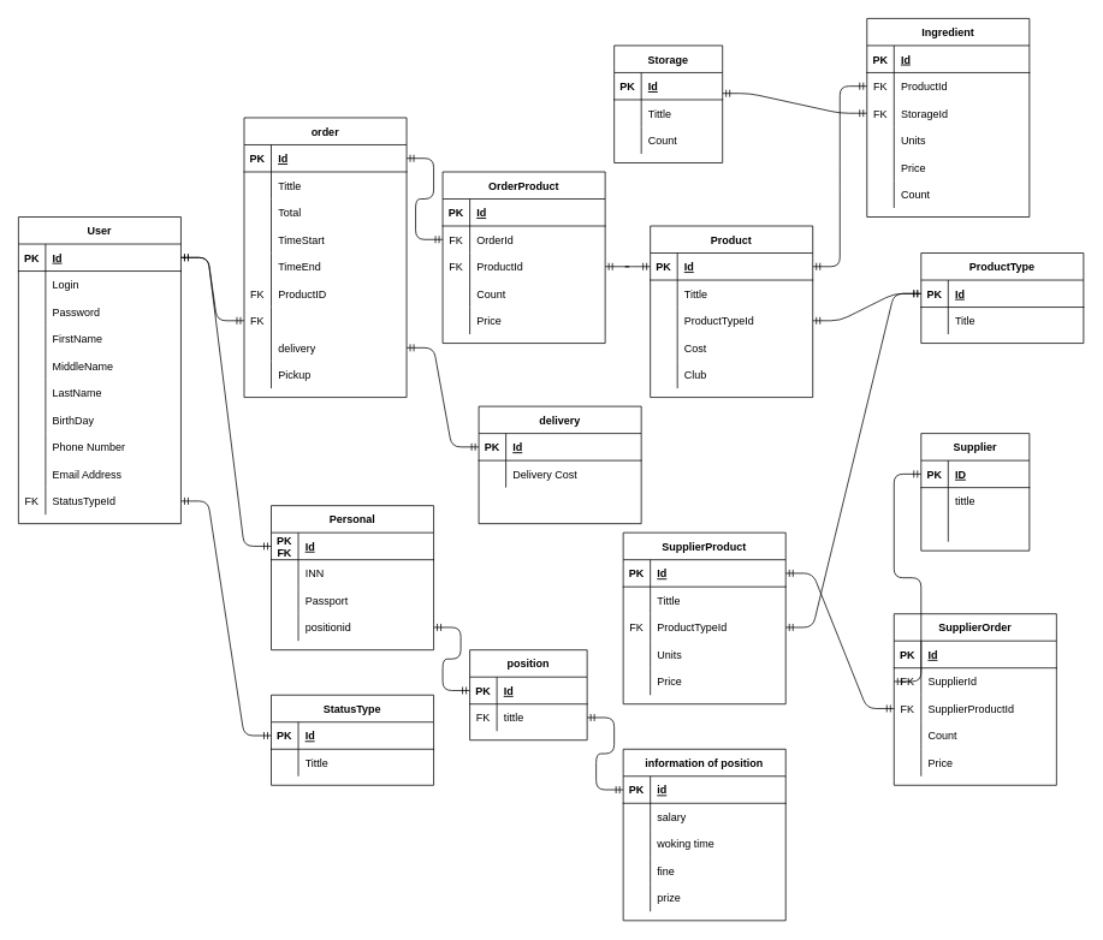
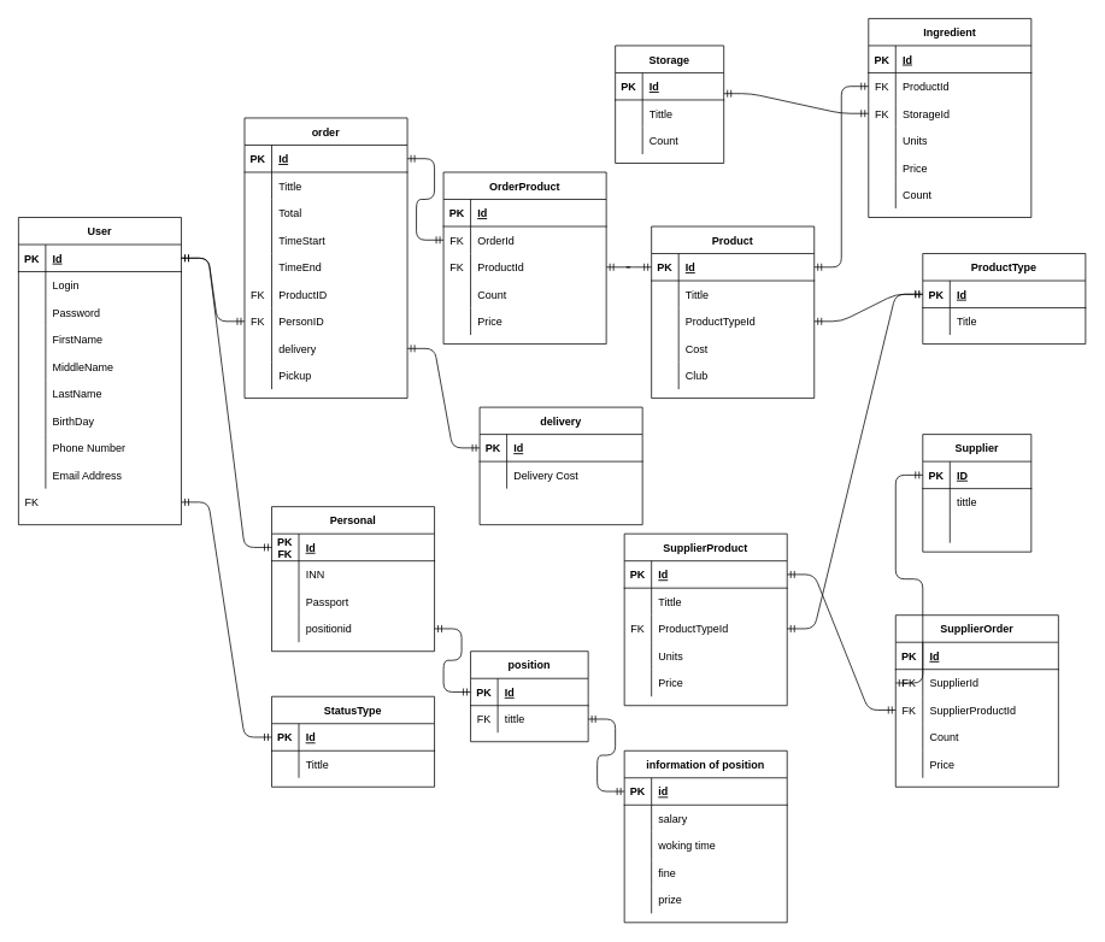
+ <mxCell id="49" value="PersonID" style="shape=partialRectangle;connectable=0;fillColor=none;top=0;left=0;bottom=0;right=0;align=left;spacingLeft=6;overflow=hidden;" parent="47" vertex="1"><mxGeometry x="30" width="150" height="30" as="geometry" /></mxCell>
- <mxCell id="86" value="StatusTypeId" style="shape=partialRectangle;connectable=0;fillColor=none;top=0;left=0;bottom=0;right=0;align=left;spacingLeft=6;overflow=hidden;" parent="84" vertex="1"><mxGeometry x="30" width="150" height="30" as="geometry" /></mxCell>
